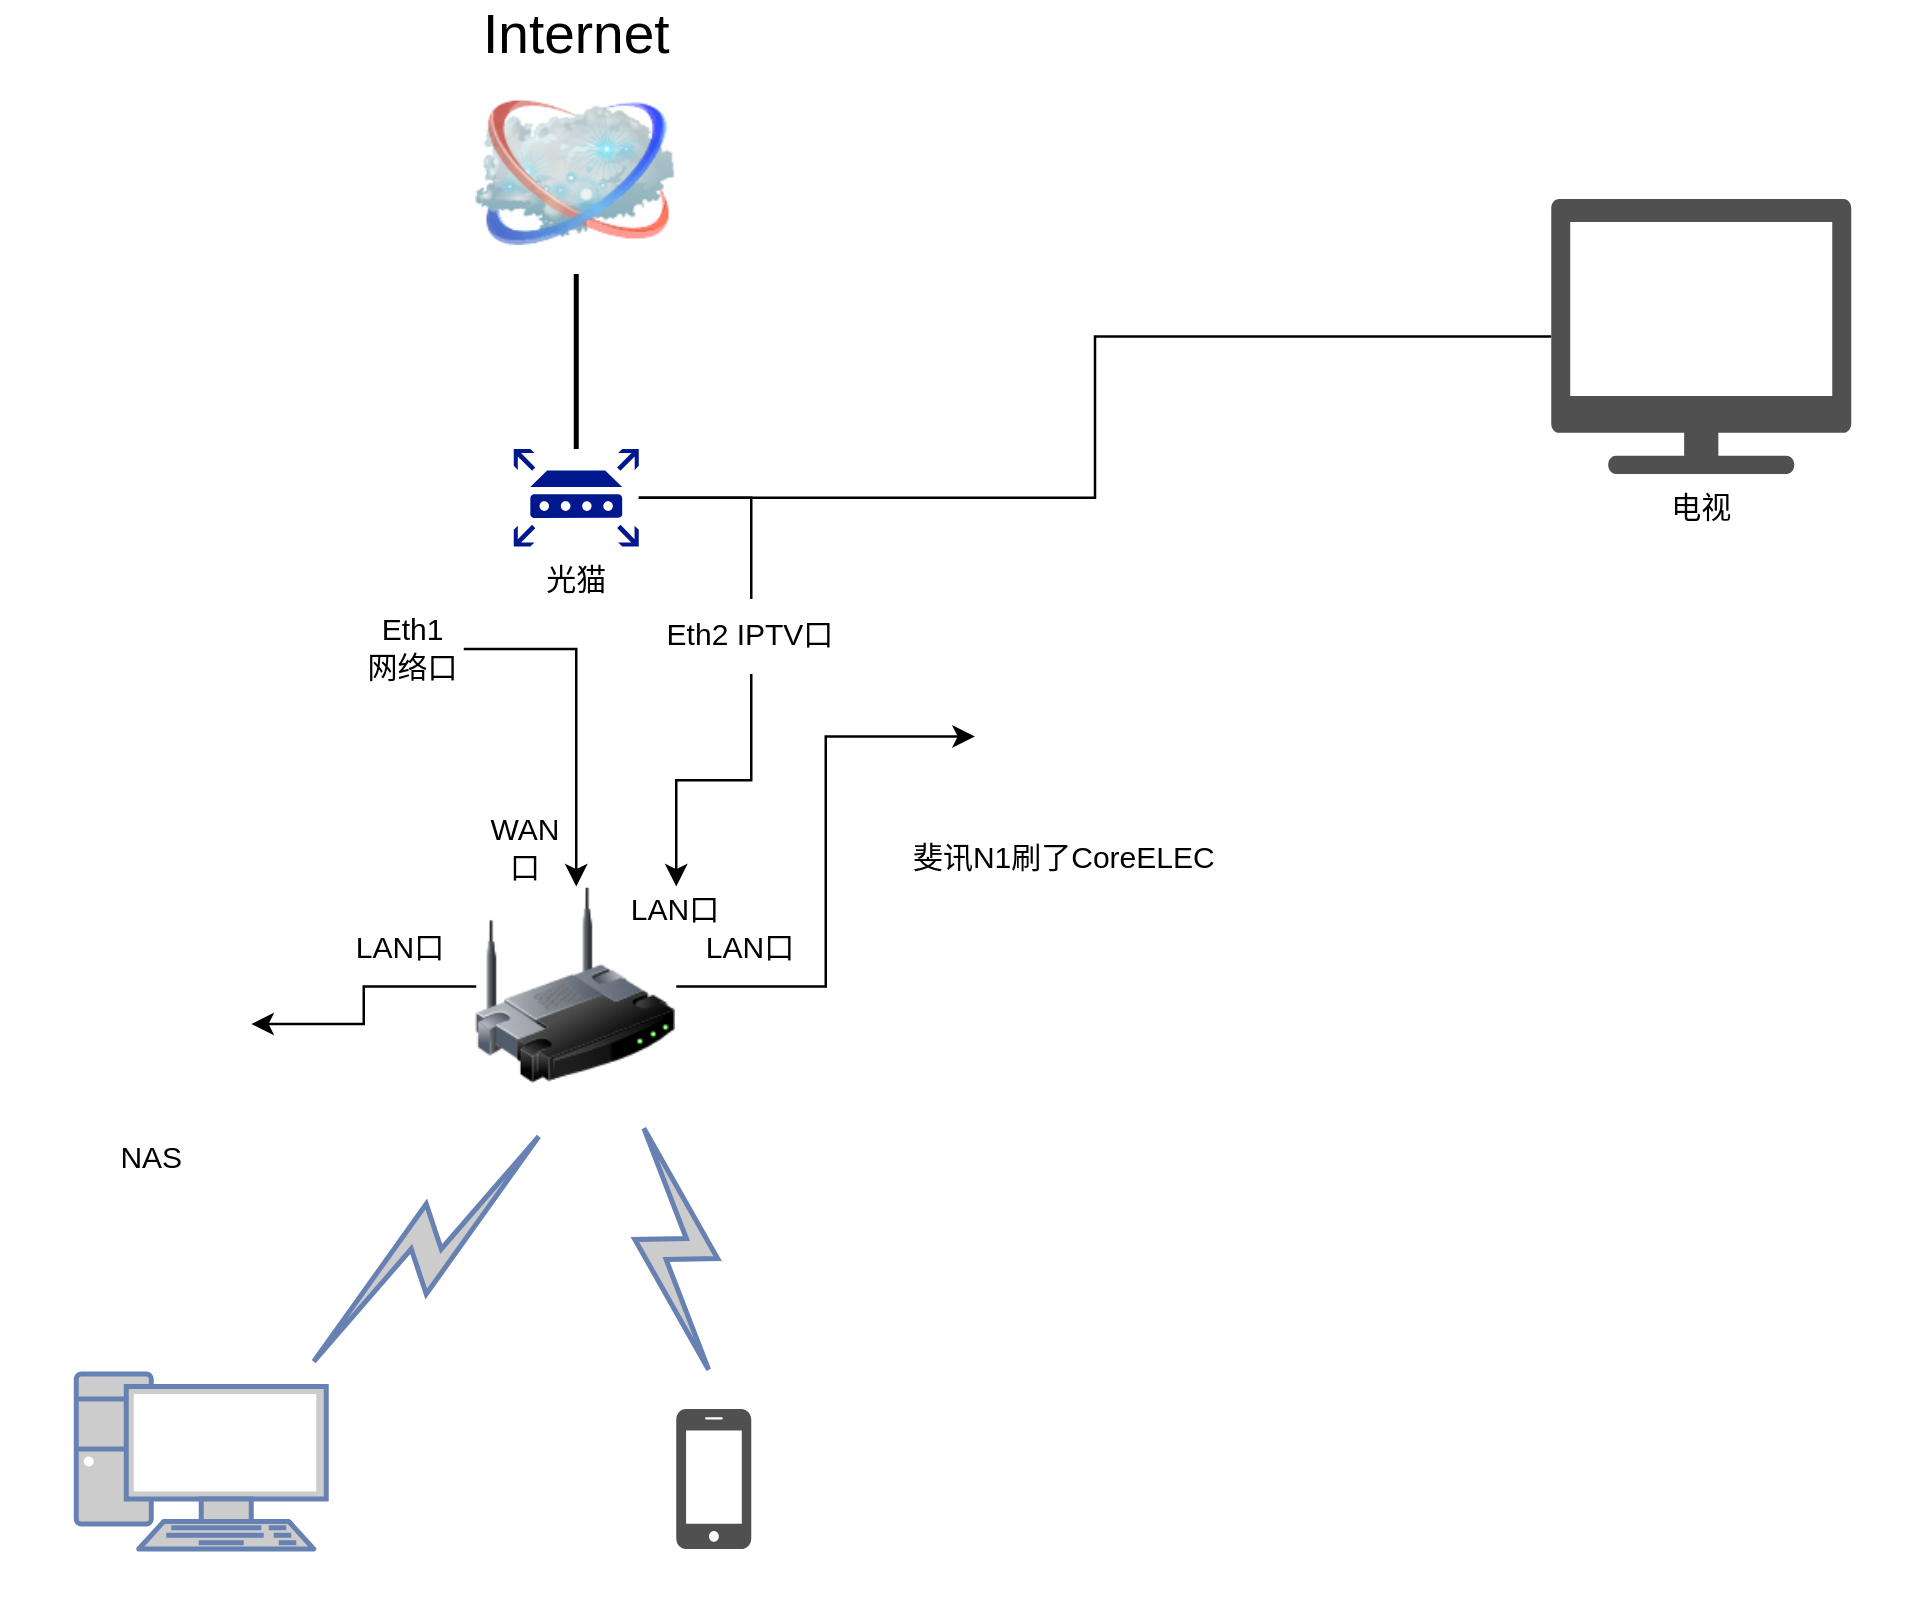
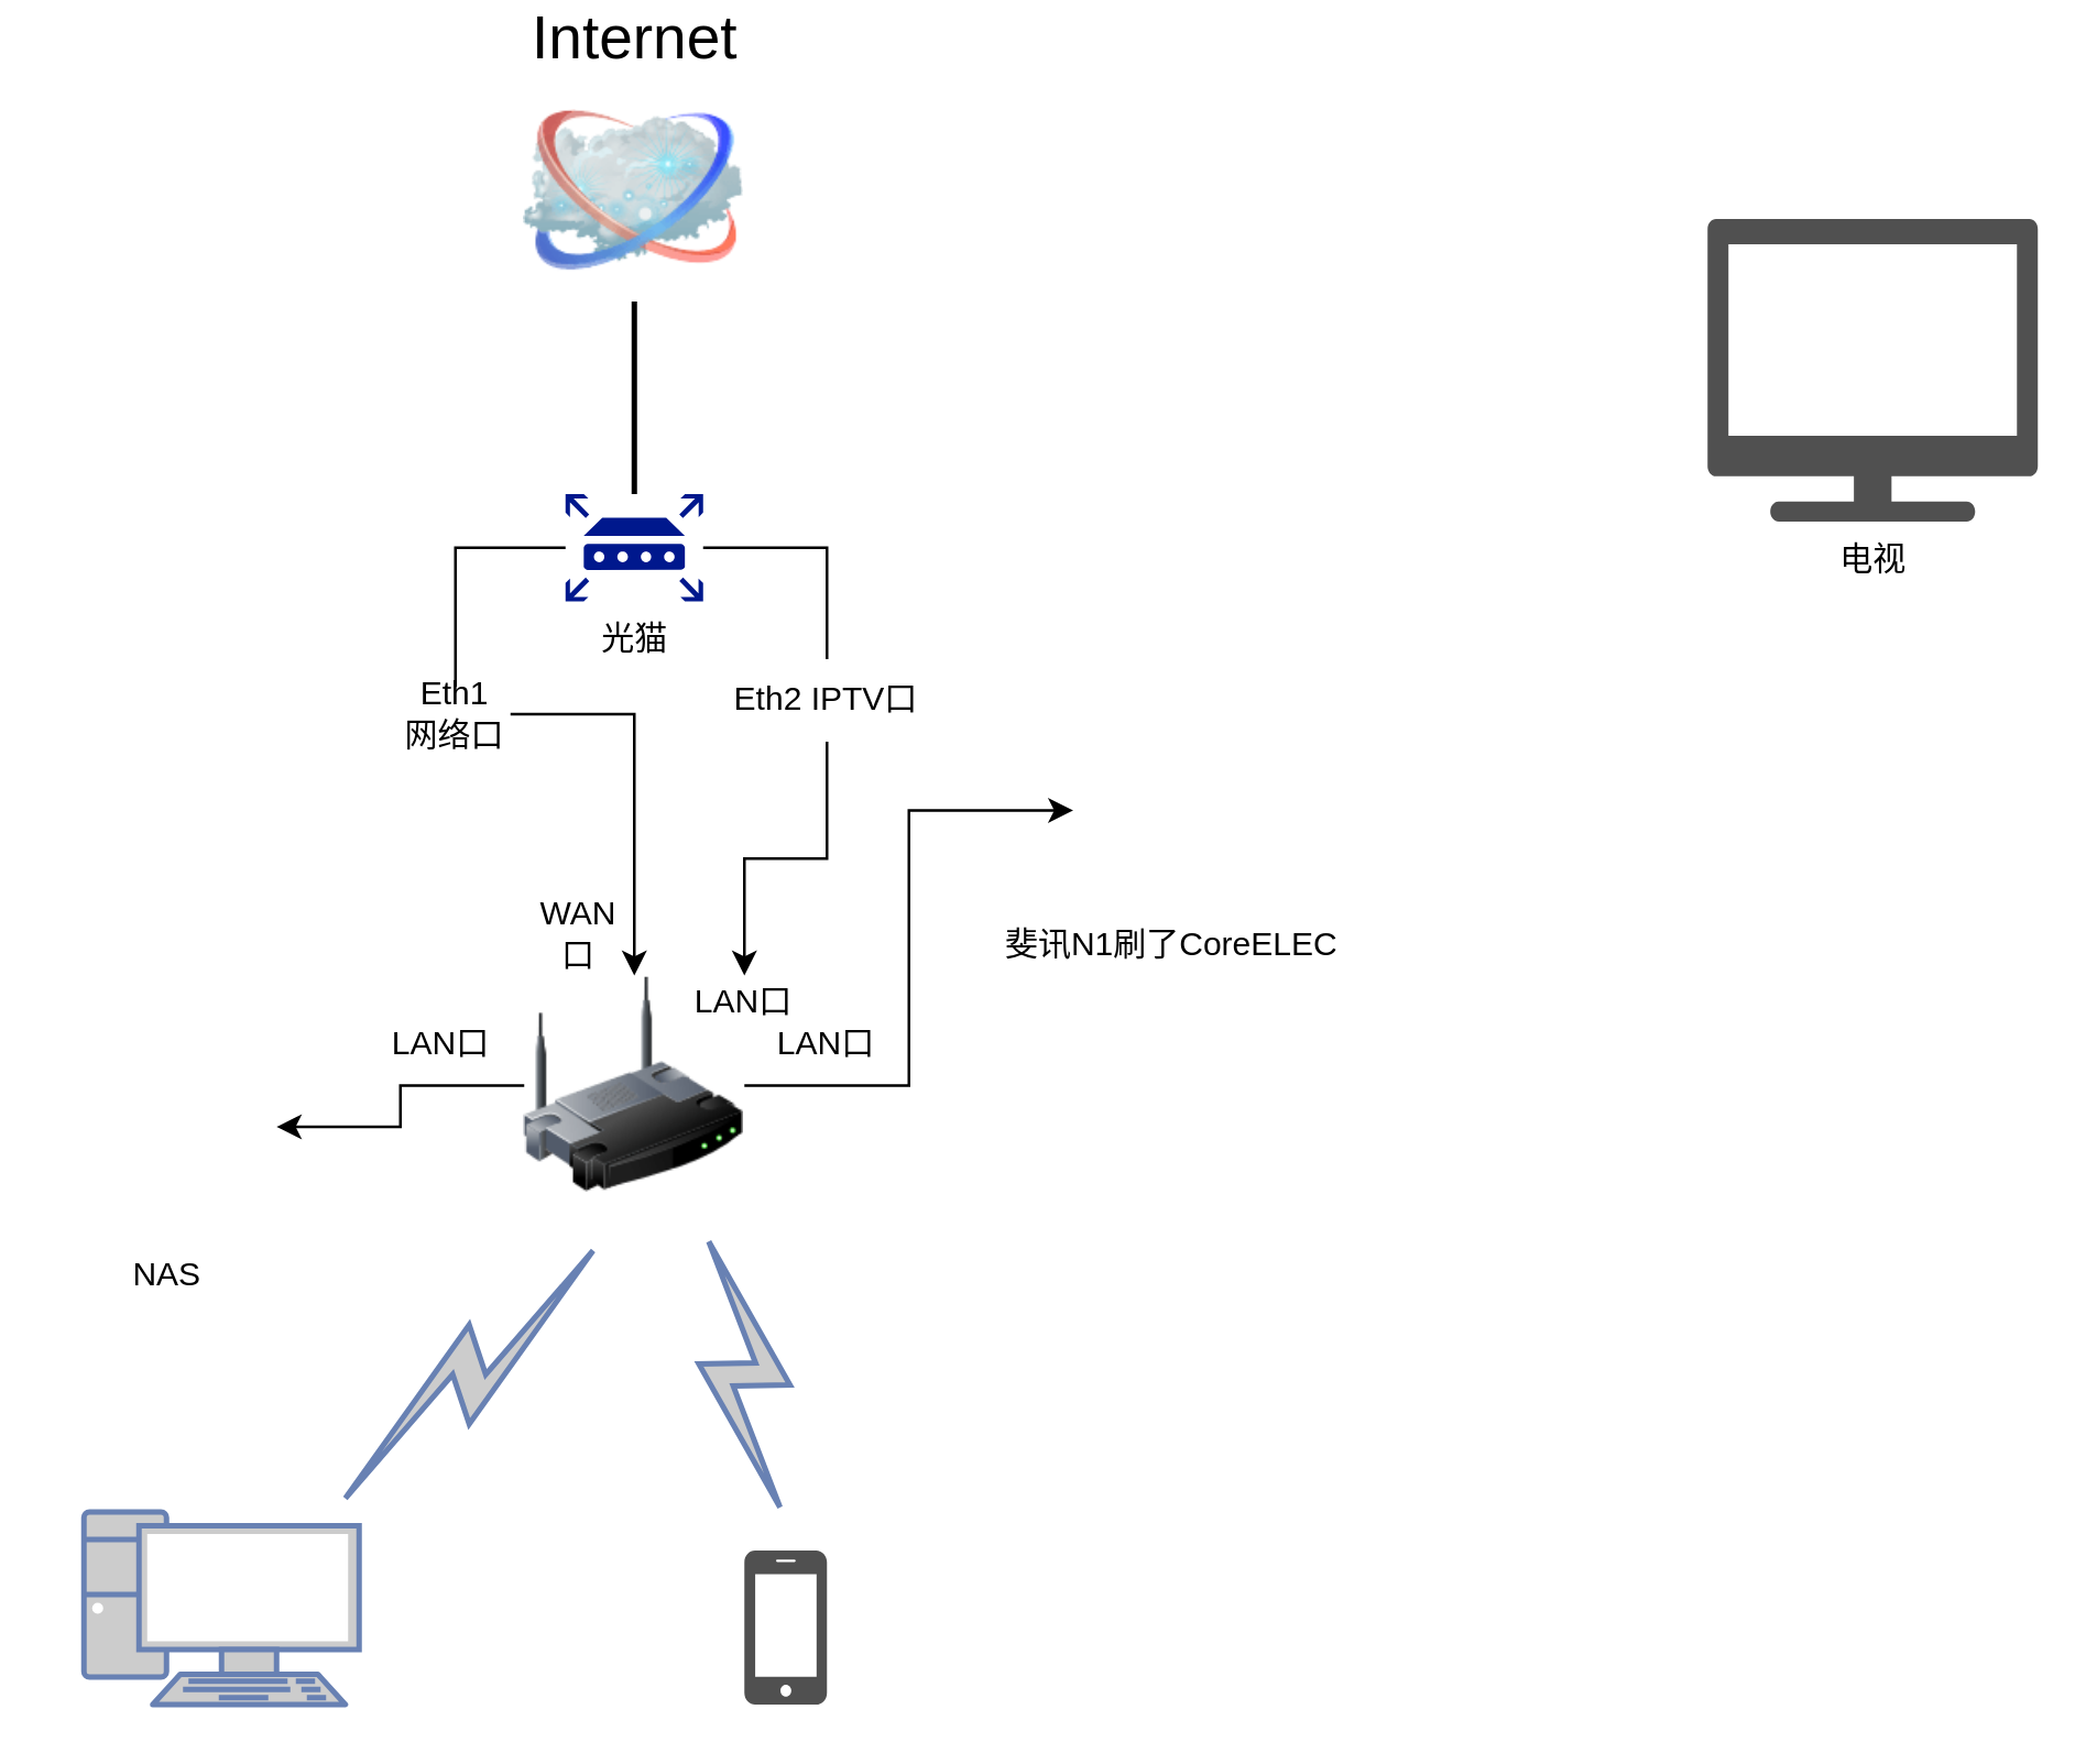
- <mxCell id="13" value="" style="edgeStyle=orthogonalEdgeStyle;rounded=0;orthogonalLoop=1;jettySize=auto;html=1;endArrow=none;" edge="1" parent="1" source="9" target="19"><mxGeometry relative="1" as="geometry"><mxPoint x="230" y="209" as="sourcePoint" /><mxPoint x="230" y="345" as="targetPoint" /></mxGeometry></mxCell>
+ <mxCell id="13" value="" style="edgeStyle=orthogonalEdgeStyle;rounded=0;orthogonalLoop=1;jettySize=auto;html=1;endArrow=none;" edge="1" parent="1" source="9" target="12"><mxGeometry relative="1" as="geometry"><mxPoint x="230" y="209" as="sourcePoint" /><mxPoint x="230" y="345" as="targetPoint" /></mxGeometry></mxCell>
